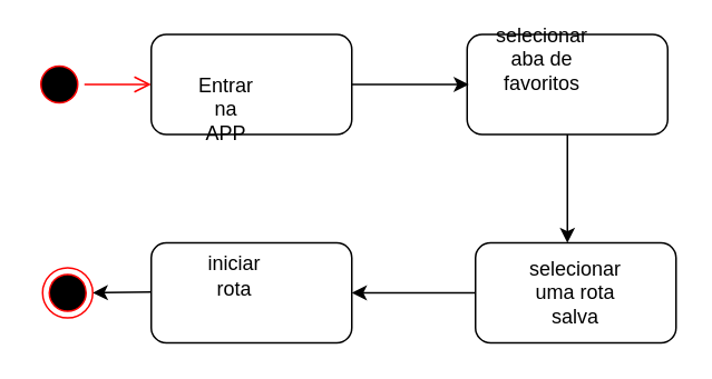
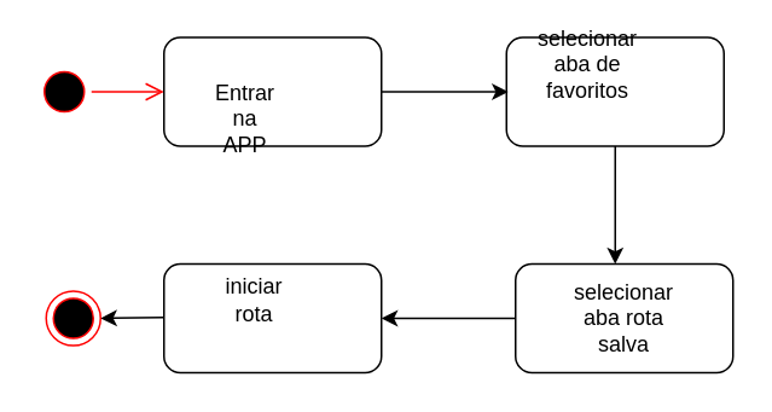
- <mxCell id="10" value="selecionar uma rota salva" style="text;html=1;strokeColor=none;fillColor=none;align=center;verticalAlign=middle;whiteSpace=wrap;rounded=0;" vertex="1" parent="1"><mxGeometry x="324" y="165" width="40" height="20" as="geometry" /></mxCell>
+ <mxCell id="10" value="selecionar aba rota salva" style="text;html=1;strokeColor=none;fillColor=none;align=center;verticalAlign=middle;whiteSpace=wrap;rounded=0;" vertex="1" parent="1"><mxGeometry x="324" y="165" width="40" height="20" as="geometry" /></mxCell>
